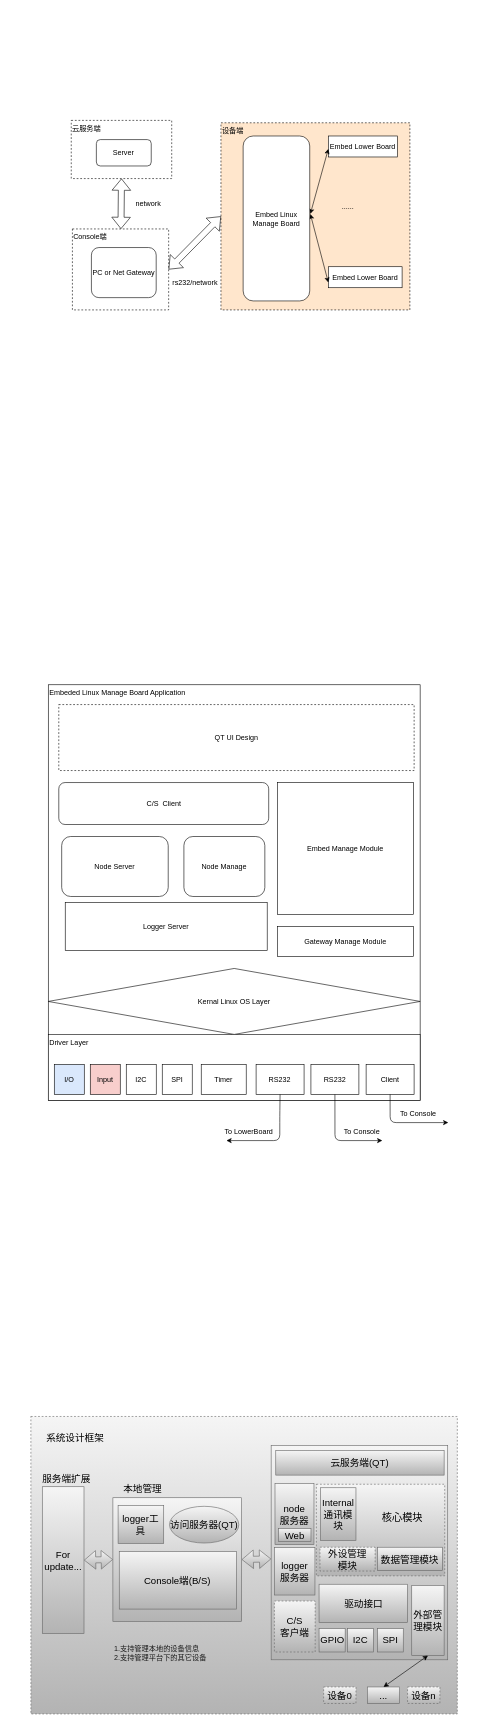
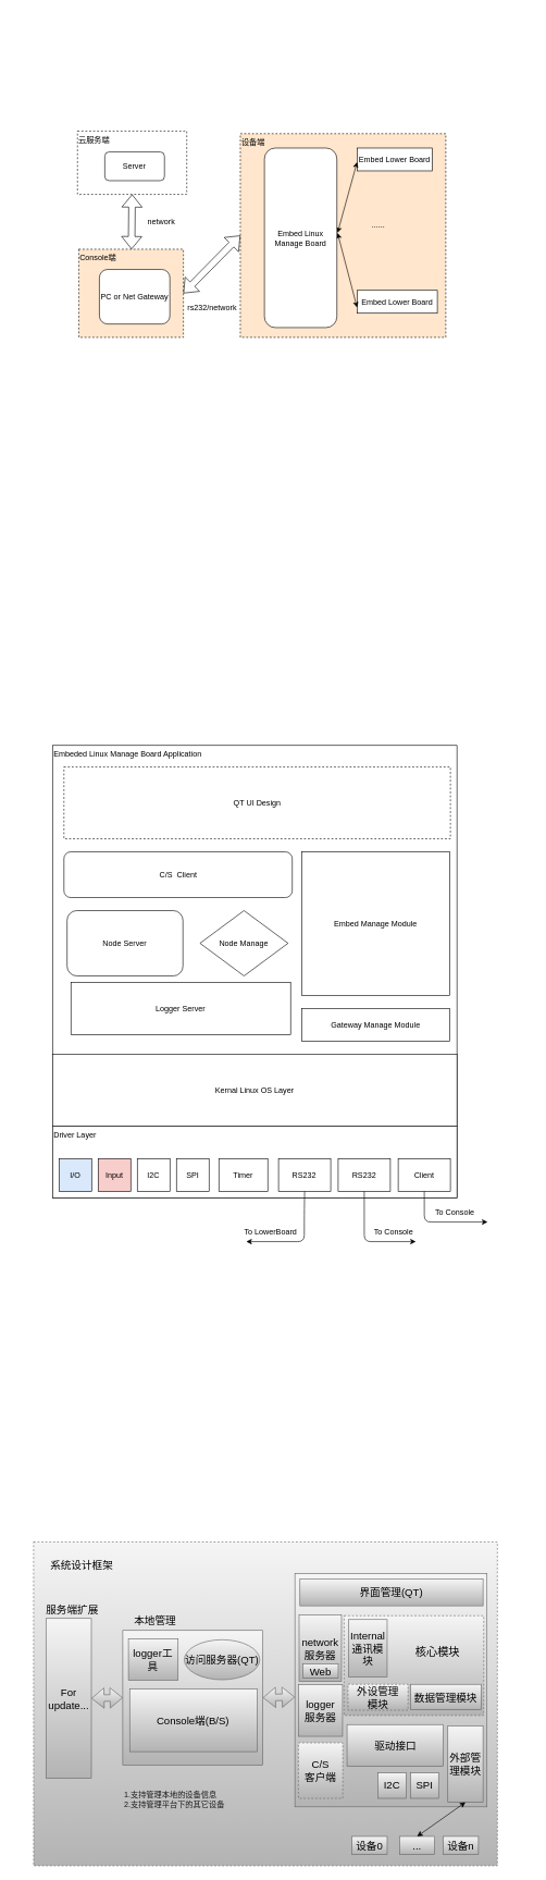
- <mxCell id="36" value="Console端" style="rounded=0;whiteSpace=wrap;html=1;dashed=1;align=left;verticalAlign=top;" vertex="1" parent="1"><mxGeometry x="120.25" y="381" width="160.44" height="135" as="geometry" /></mxCell>
+ <mxCell id="36" value="Console端" style="rounded=0;whiteSpace=wrap;html=1;dashed=1;align=left;verticalAlign=top;fillColor=#ffe6cc;" vertex="1" parent="1"><mxGeometry x="120.25" y="381" width="160.44" height="135" as="geometry" /></mxCell>
- <mxCell id="67" value="Node Manage" style="rounded=1;whiteSpace=wrap;html=1;" vertex="1" parent="1"><mxGeometry x="306.11" y="1394" width="134.95" height="100" as="geometry" /></mxCell>
+ <mxCell id="67" value="Node Manage" style="rhombus;whiteSpace=wrap;html=1;" vertex="1" parent="1"><mxGeometry x="306.11" y="1394" width="134.95" height="100" as="geometry" /></mxCell>
- <mxCell id="60" value="Kernal Linux OS Layer" style="rhombus;whiteSpace=wrap;html=1;" vertex="1" parent="1"><mxGeometry x="80" y="1614" width="620" height="110" as="geometry" /></mxCell>
+ <mxCell id="60" value="Kernal Linux OS Layer" style="rounded=0;whiteSpace=wrap;html=1;" vertex="1" parent="1"><mxGeometry x="80" y="1614" width="620" height="110" as="geometry" /></mxCell>
- <mxCell id="11" value="云服务端(QT)" style="rounded=0;whiteSpace=wrap;html=1;fontSize=16;fillColor=#f5f5f5;gradientColor=#b3b3b3;strokeColor=#666666;fontColor=#000000;" parent="1" vertex="1"><mxGeometry x="459.3" y="2417.7" width="280.7" height="41.06" as="geometry" /></mxCell>
+ <mxCell id="11" value="界面管理(QT)" style="rounded=0;whiteSpace=wrap;html=1;fontSize=16;fillColor=#f5f5f5;gradientColor=#b3b3b3;strokeColor=#666666;fontColor=#000000;" parent="1" vertex="1"><mxGeometry x="459.3" y="2417.7" width="280.7" height="41.06" as="geometry" /></mxCell>
- <mxCell id="24" value="node&lt;br&gt;服务器" style="rounded=0;whiteSpace=wrap;html=1;fontSize=16;fillColor=#f5f5f5;gradientColor=#b3b3b3;strokeColor=#666666;fontColor=#000000;" parent="1" vertex="1"><mxGeometry x="458" y="2472.7" width="65" height="102" as="geometry" /></mxCell>
+ <mxCell id="24" value="network&lt;br&gt;服务器" style="rounded=0;whiteSpace=wrap;html=1;fontSize=16;fillColor=#f5f5f5;gradientColor=#b3b3b3;strokeColor=#666666;fontColor=#000000;" parent="1" vertex="1"><mxGeometry x="458" y="2472.7" width="65" height="102" as="geometry" /></mxCell>
- <mxCell id="33" value="GPIO" style="rounded=0;whiteSpace=wrap;html=1;fontSize=16;fillColor=#f5f5f5;gradientColor=#b3b3b3;strokeColor=#666666;fontColor=#000000;" parent="1" vertex="1"><mxGeometry x="531.5" y="2714.7" width="43.5" height="39" as="geometry" /></mxCell>
- <mxCell id="14" value="设备0" style="rounded=0;whiteSpace=wrap;html=1;fontSize=16;fillColor=#f5f5f5;gradientColor=#b3b3b3;strokeColor=#666666;fontColor=#000000;dashed=1;" parent="1" vertex="1"><mxGeometry x="539.076" y="2812.001" width="53.926" height="27.54" as="geometry" /></mxCell>
+ <mxCell id="14" value="设备0" style="rounded=0;whiteSpace=wrap;html=1;fontSize=16;fillColor=#f5f5f5;gradientColor=#b3b3b3;strokeColor=#666666;fontColor=#000000;" parent="1" vertex="1"><mxGeometry x="539.076" y="2812.001" width="53.926" height="27.54" as="geometry" /></mxCell>
- <mxCell id="22" value="设备n" style="rounded=0;whiteSpace=wrap;html=1;fontSize=16;fillColor=#f5f5f5;gradientColor=#b3b3b3;strokeColor=#666666;fontColor=#000000;dashed=1;" parent="1" vertex="1"><mxGeometry x="678.998" y="2812.001" width="53.926" height="27.54" as="geometry" /></mxCell>
+ <mxCell id="22" value="设备n" style="rounded=0;whiteSpace=wrap;html=1;fontSize=16;fillColor=#f5f5f5;gradientColor=#b3b3b3;strokeColor=#666666;fontColor=#000000;" parent="1" vertex="1"><mxGeometry x="678.998" y="2812.001" width="53.926" height="27.54" as="geometry" /></mxCell>
